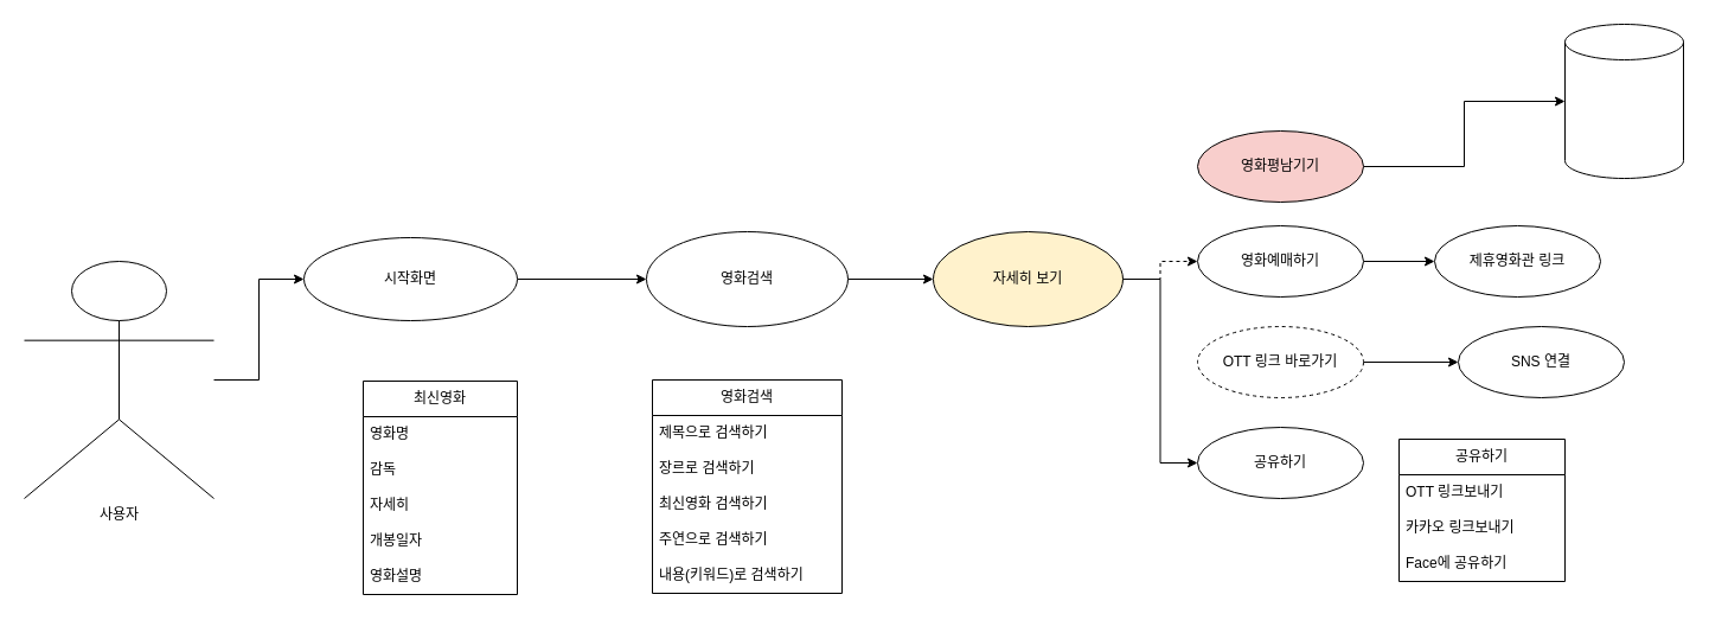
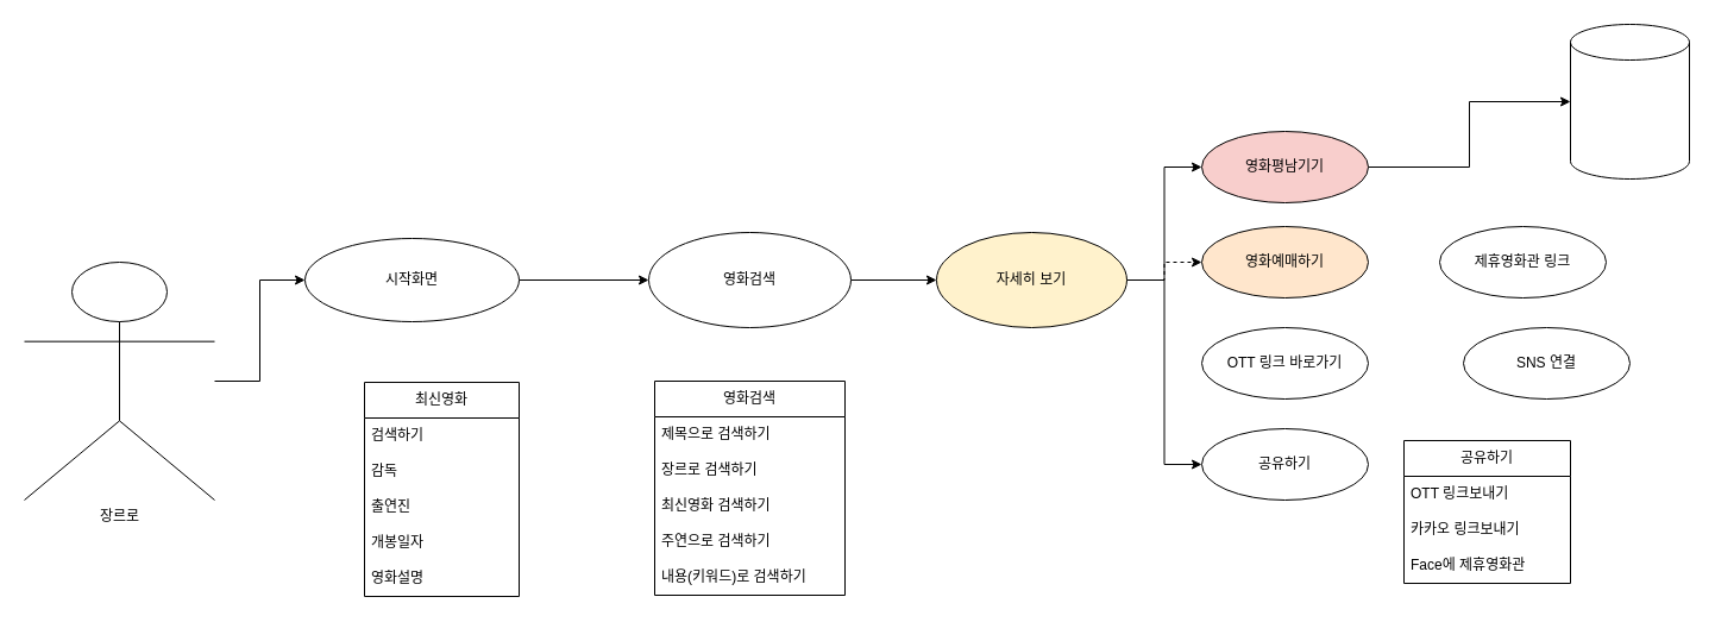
+ <mxCell id="20" style="edgeStyle=orthogonalEdgeStyle;rounded=0;orthogonalLoop=1;jettySize=auto;html=1;entryX=0;entryY=0.5;entryDx=0;entryDy=0;" edge="1" parent="1" source="23" target="25"><mxGeometry relative="1" as="geometry" /></mxCell>
- <mxCell id="27" value="영화예매하기" style="ellipse;whiteSpace=wrap;html=1;" vertex="1" parent="1"><mxGeometry x="1010" y="190" width="140" height="60" as="geometry" /></mxCell>
+ <mxCell id="27" value="영화예매하기" style="ellipse;whiteSpace=wrap;html=1;fillColor=#ffe6cc;" vertex="1" parent="1"><mxGeometry x="1010" y="190" width="140" height="60" as="geometry" /></mxCell>
- <mxCell id="26" style="edgeStyle=orthogonalEdgeStyle;rounded=0;orthogonalLoop=1;jettySize=auto;html=1;entryX=0;entryY=0.5;entryDx=0;entryDy=0;" edge="1" parent="1" source="27" target="31"><mxGeometry relative="1" as="geometry" /></mxCell>
- <mxCell id="29" value="OTT 링크 바로가기" style="ellipse;whiteSpace=wrap;html=1;dashed=1;" vertex="1" parent="1"><mxGeometry x="1010" y="275" width="140" height="60" as="geometry" /></mxCell>
+ <mxCell id="29" value="OTT 링크 바로가기" style="ellipse;whiteSpace=wrap;html=1;" vertex="1" parent="1"><mxGeometry x="1010" y="275" width="140" height="60" as="geometry" /></mxCell>
- <mxCell id="28" style="edgeStyle=orthogonalEdgeStyle;rounded=0;orthogonalLoop=1;jettySize=auto;html=1;entryX=0;entryY=0.5;entryDx=0;entryDy=0;" edge="1" parent="1" source="29" target="32"><mxGeometry relative="1" as="geometry" /></mxCell>
- <mxCell id="7" value="영화명" style="text;strokeColor=none;fillColor=none;align=left;verticalAlign=middle;spacingLeft=4;spacingRight=4;overflow=hidden;points=[[0,0.5],[1,0.5]];portConstraint=eastwest;rotatable=0;whiteSpace=wrap;html=1;" vertex="1" parent="6"><mxGeometry y="30" width="130" height="30" as="geometry" /></mxCell>
+ <mxCell id="7" value="검색하기" style="text;strokeColor=none;fillColor=none;align=left;verticalAlign=middle;spacingLeft=4;spacingRight=4;overflow=hidden;points=[[0,0.5],[1,0.5]];portConstraint=eastwest;rotatable=0;whiteSpace=wrap;html=1;" vertex="1" parent="6"><mxGeometry y="30" width="130" height="30" as="geometry" /></mxCell>
- <mxCell id="9" value="자세히" style="text;strokeColor=none;fillColor=none;align=left;verticalAlign=middle;spacingLeft=4;spacingRight=4;overflow=hidden;points=[[0,0.5],[1,0.5]];portConstraint=eastwest;rotatable=0;whiteSpace=wrap;html=1;" vertex="1" parent="6"><mxGeometry y="90" width="130" height="30" as="geometry" /></mxCell>
+ <mxCell id="9" value="출연진" style="text;strokeColor=none;fillColor=none;align=left;verticalAlign=middle;spacingLeft=4;spacingRight=4;overflow=hidden;points=[[0,0.5],[1,0.5]];portConstraint=eastwest;rotatable=0;whiteSpace=wrap;html=1;" vertex="1" parent="6"><mxGeometry y="90" width="130" height="30" as="geometry" /></mxCell>
- <mxCell id="3" value="사용자" style="shape=umlActor;verticalLabelPosition=bottom;verticalAlign=top;html=1;outlineConnect=0;" vertex="1" parent="1"><mxGeometry x="20" y="220" width="160" height="200" as="geometry" /></mxCell>
+ <mxCell id="3" value="장르로" style="shape=umlActor;verticalLabelPosition=bottom;verticalAlign=top;html=1;outlineConnect=0;" vertex="1" parent="1"><mxGeometry x="20" y="220" width="160" height="200" as="geometry" /></mxCell>
- <mxCell id="36" value="Face에 공유하기" style="text;strokeColor=none;fillColor=none;align=left;verticalAlign=middle;spacingLeft=4;spacingRight=4;overflow=hidden;points=[[0,0.5],[1,0.5]];portConstraint=eastwest;rotatable=0;whiteSpace=wrap;html=1;" vertex="1" parent="33"><mxGeometry y="90" width="140" height="30" as="geometry" /></mxCell>
+ <mxCell id="36" value="Face에 제휴영화관" style="text;strokeColor=none;fillColor=none;align=left;verticalAlign=middle;spacingLeft=4;spacingRight=4;overflow=hidden;points=[[0,0.5],[1,0.5]];portConstraint=eastwest;rotatable=0;whiteSpace=wrap;html=1;" vertex="1" parent="33"><mxGeometry y="90" width="140" height="30" as="geometry" /></mxCell>
